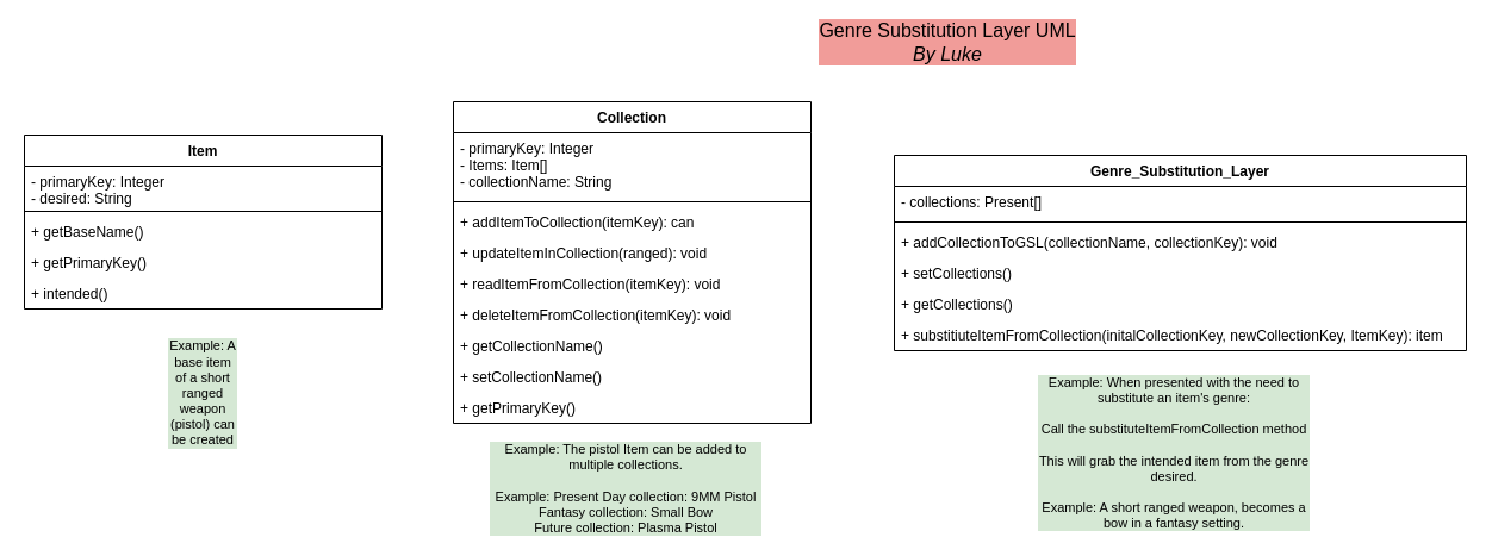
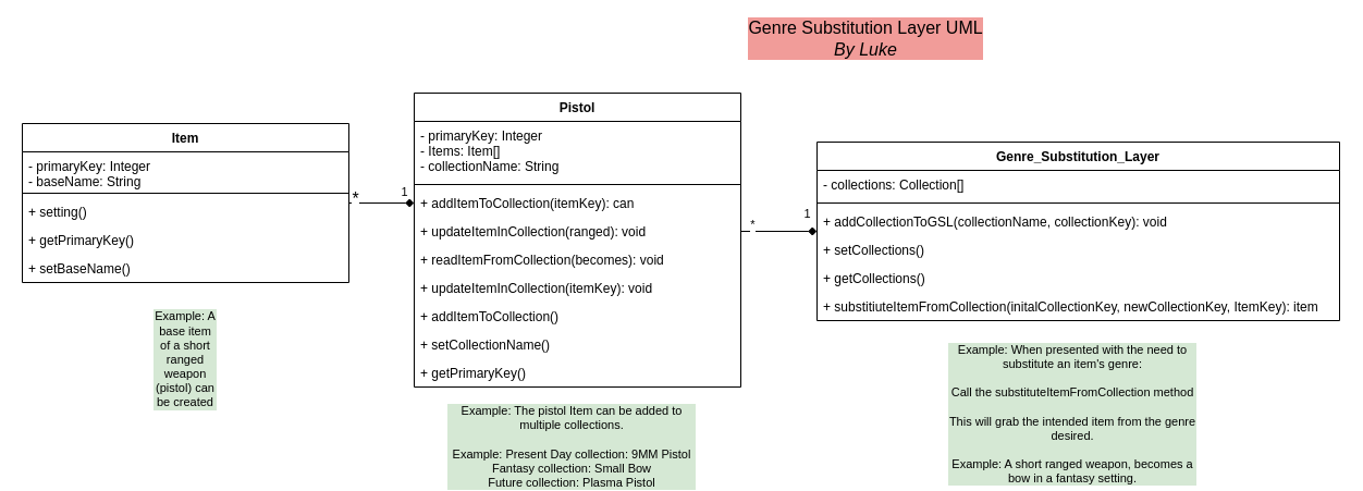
- <mxCell id="9" value="Collection" style="swimlane;fontStyle=1;align=center;verticalAlign=top;childLayout=stackLayout;horizontal=1;startSize=26;horizontalStack=0;resizeParent=1;resizeParentMax=0;resizeLast=0;collapsible=1;marginBottom=0;" parent="1" vertex="1"><mxGeometry x="380" y="85" width="300" height="270" as="geometry" /></mxCell>
+ <mxCell id="9" value="Pistol" style="swimlane;fontStyle=1;align=center;verticalAlign=top;childLayout=stackLayout;horizontal=1;startSize=26;horizontalStack=0;resizeParent=1;resizeParentMax=0;resizeLast=0;collapsible=1;marginBottom=0;" parent="1" vertex="1"><mxGeometry x="380" y="85" width="300" height="270" as="geometry" /></mxCell>
- <mxCell id="23" value="- primaryKey: Integer&#10;- desired: String&#10;" style="text;strokeColor=none;fillColor=none;align=left;verticalAlign=top;spacingLeft=4;spacingRight=4;overflow=hidden;rotatable=0;points=[[0,0.5],[1,0.5]];portConstraint=eastwest;" parent="22" vertex="1"><mxGeometry y="26" width="300" height="34" as="geometry" /></mxCell>
+ <mxCell id="23" value="- primaryKey: Integer&#10;- baseName: String&#10;" style="text;strokeColor=none;fillColor=none;align=left;verticalAlign=top;spacingLeft=4;spacingRight=4;overflow=hidden;rotatable=0;points=[[0,0.5],[1,0.5]];portConstraint=eastwest;" parent="22" vertex="1"><mxGeometry y="26" width="300" height="34" as="geometry" /></mxCell>
- <mxCell id="3" value="- collections: Present[]" style="text;strokeColor=none;fillColor=none;align=left;verticalAlign=top;spacingLeft=4;spacingRight=4;overflow=hidden;rotatable=0;points=[[0,0.5],[1,0.5]];portConstraint=eastwest;" parent="2" vertex="1"><mxGeometry y="26" width="480" height="26" as="geometry" /></mxCell>
+ <mxCell id="3" value="- collections: Collection[]" style="text;strokeColor=none;fillColor=none;align=left;verticalAlign=top;spacingLeft=4;spacingRight=4;overflow=hidden;rotatable=0;points=[[0,0.5],[1,0.5]];portConstraint=eastwest;" parent="2" vertex="1"><mxGeometry y="26" width="480" height="26" as="geometry" /></mxCell>
+ <mxCell id="19" style="edgeStyle=orthogonalEdgeStyle;rounded=0;orthogonalLoop=1;jettySize=auto;html=1;fontSize=16;endArrow=diamond;endFill=1;" parent="1" source="22" target="12" edge="1"><mxGeometry relative="1" as="geometry" /></mxCell>
+ <mxCell id="20" value="*" style="edgeLabel;html=1;align=center;verticalAlign=middle;resizable=0;points=[];fontSize=16;" parent="19" vertex="1" connectable="0"><mxGeometry x="-0.839" y="1" relative="1" as="geometry"><mxPoint y="-4" as="offset" /></mxGeometry></mxCell>
+ <mxCell id="21" value="&lt;div&gt;1&lt;/div&gt;" style="edgeLabel;html=1;align=center;verticalAlign=middle;resizable=0;points=[];fontSize=11;" parent="19" vertex="1" connectable="0"><mxGeometry x="0.65" relative="1" as="geometry"><mxPoint y="-11" as="offset" /></mxGeometry></mxCell>
- <mxCell id="25" value="+ getBaseName()" style="text;strokeColor=none;fillColor=none;align=left;verticalAlign=top;spacingLeft=4;spacingRight=4;overflow=hidden;rotatable=0;points=[[0,0.5],[1,0.5]];portConstraint=eastwest;" parent="22" vertex="1"><mxGeometry y="68" width="300" height="26" as="geometry" /></mxCell>
+ <mxCell id="25" value="+ setting()" style="text;strokeColor=none;fillColor=none;align=left;verticalAlign=top;spacingLeft=4;spacingRight=4;overflow=hidden;rotatable=0;points=[[0,0.5],[1,0.5]];portConstraint=eastwest;" parent="22" vertex="1"><mxGeometry y="68" width="300" height="26" as="geometry" /></mxCell>
+ <mxCell id="28" style="edgeStyle=orthogonalEdgeStyle;rounded=0;orthogonalLoop=1;jettySize=auto;html=1;exitX=1;exitY=0.5;exitDx=0;exitDy=0;endArrow=diamond;endFill=1;" parent="1" source="13" target="2" edge="1"><mxGeometry relative="1" as="geometry" /></mxCell>
+ <mxCell id="29" value="*" style="edgeLabel;html=1;align=center;verticalAlign=middle;resizable=0;points=[];" parent="28" vertex="1" connectable="0"><mxGeometry x="-0.836" y="-1" relative="1" as="geometry"><mxPoint x="4" y="-8" as="offset" /></mxGeometry></mxCell>
+ <mxCell id="30" value="1" style="edgeLabel;html=1;align=center;verticalAlign=middle;resizable=0;points=[];" parent="28" vertex="1" connectable="0"><mxGeometry x="0.696" y="1" relative="1" as="geometry"><mxPoint x="1" y="-16" as="offset" /></mxGeometry></mxCell>
- <mxCell id="14" value="+ readItemFromCollection(itemKey): void" style="text;strokeColor=none;fillColor=none;align=left;verticalAlign=top;spacingLeft=4;spacingRight=4;overflow=hidden;rotatable=0;points=[[0,0.5],[1,0.5]];portConstraint=eastwest;" parent="9" vertex="1"><mxGeometry y="140" width="300" height="26" as="geometry" /></mxCell>
+ <mxCell id="14" value="+ readItemFromCollection(becomes): void" style="text;strokeColor=none;fillColor=none;align=left;verticalAlign=top;spacingLeft=4;spacingRight=4;overflow=hidden;rotatable=0;points=[[0,0.5],[1,0.5]];portConstraint=eastwest;" parent="9" vertex="1"><mxGeometry y="140" width="300" height="26" as="geometry" /></mxCell>
- <mxCell id="27" value="+ intended()" style="text;strokeColor=none;fillColor=none;align=left;verticalAlign=top;spacingLeft=4;spacingRight=4;overflow=hidden;rotatable=0;points=[[0,0.5],[1,0.5]];portConstraint=eastwest;" parent="22" vertex="1"><mxGeometry y="120" width="300" height="26" as="geometry" /></mxCell>
+ <mxCell id="27" value="+ setBaseName()" style="text;strokeColor=none;fillColor=none;align=left;verticalAlign=top;spacingLeft=4;spacingRight=4;overflow=hidden;rotatable=0;points=[[0,0.5],[1,0.5]];portConstraint=eastwest;" parent="22" vertex="1"><mxGeometry y="120" width="300" height="26" as="geometry" /></mxCell>
- <mxCell id="15" value="+ deleteItemFromCollection(itemKey): void" style="text;strokeColor=none;fillColor=none;align=left;verticalAlign=top;spacingLeft=4;spacingRight=4;overflow=hidden;rotatable=0;points=[[0,0.5],[1,0.5]];portConstraint=eastwest;" parent="9" vertex="1"><mxGeometry y="166" width="300" height="26" as="geometry" /></mxCell>
+ <mxCell id="15" value="+ updateItemInCollection(itemKey): void" style="text;strokeColor=none;fillColor=none;align=left;verticalAlign=top;spacingLeft=4;spacingRight=4;overflow=hidden;rotatable=0;points=[[0,0.5],[1,0.5]];portConstraint=eastwest;" parent="9" vertex="1"><mxGeometry y="166" width="300" height="26" as="geometry" /></mxCell>
- <mxCell id="16" value="+ getCollectionName()" style="text;strokeColor=none;fillColor=none;align=left;verticalAlign=top;spacingLeft=4;spacingRight=4;overflow=hidden;rotatable=0;points=[[0,0.5],[1,0.5]];portConstraint=eastwest;" parent="9" vertex="1"><mxGeometry y="192" width="300" height="26" as="geometry" /></mxCell>
+ <mxCell id="16" value="+ addItemToCollection()" style="text;strokeColor=none;fillColor=none;align=left;verticalAlign=top;spacingLeft=4;spacingRight=4;overflow=hidden;rotatable=0;points=[[0,0.5],[1,0.5]];portConstraint=eastwest;" parent="9" vertex="1"><mxGeometry y="192" width="300" height="26" as="geometry" /></mxCell>
